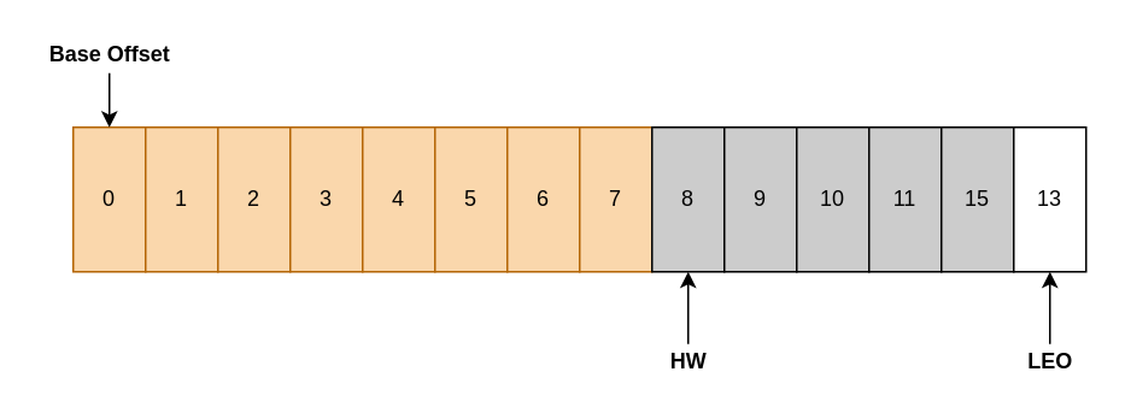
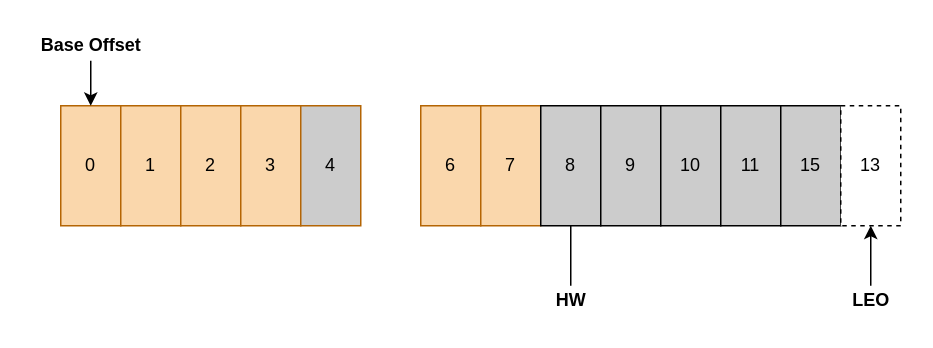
- <mxCell id="6" value="4" style="rounded=0;whiteSpace=wrap;html=1;fillColor=#fad7ac;strokeColor=#b46504;" vertex="1" parent="1"><mxGeometry x="200" y="70" width="40" height="80" as="geometry" /></mxCell>
+ <mxCell id="6" value="4" style="rounded=0;whiteSpace=wrap;html=1;fillColor=#cccccc;strokeColor=#b46504;" vertex="1" parent="1"><mxGeometry x="200" y="70" width="40" height="80" as="geometry" /></mxCell>
- <mxCell id="7" value="5" style="rounded=0;whiteSpace=wrap;html=1;fillColor=#fad7ac;strokeColor=#b46504;" vertex="1" parent="1"><mxGeometry x="240" y="70" width="40" height="80" as="geometry" /></mxCell>
- <mxCell id="19" value="13" style="rounded=0;whiteSpace=wrap;html=1;dashed=0;" vertex="1" parent="1"><mxGeometry x="560" y="70" width="40" height="80" as="geometry" /></mxCell>
+ <mxCell id="19" value="13" style="rounded=0;whiteSpace=wrap;html=1;dashed=1;" vertex="1" parent="1"><mxGeometry x="560" y="70" width="40" height="80" as="geometry" /></mxCell>
- <mxCell id="14" style="edgeStyle=orthogonalEdgeStyle;rounded=0;orthogonalLoop=1;jettySize=auto;html=1;entryX=0.5;entryY=1;entryDx=0;entryDy=0;" edge="1" parent="1" source="15" target="10"><mxGeometry relative="1" as="geometry" /></mxCell>
+ <mxCell id="14" style="edgeStyle=orthogonalEdgeStyle;rounded=0;orthogonalLoop=1;jettySize=auto;html=1;entryX=0.5;entryY=1;entryDx=0;entryDy=0;endArrow=none;" edge="1" parent="1" source="15" target="10"><mxGeometry relative="1" as="geometry" /></mxCell>
